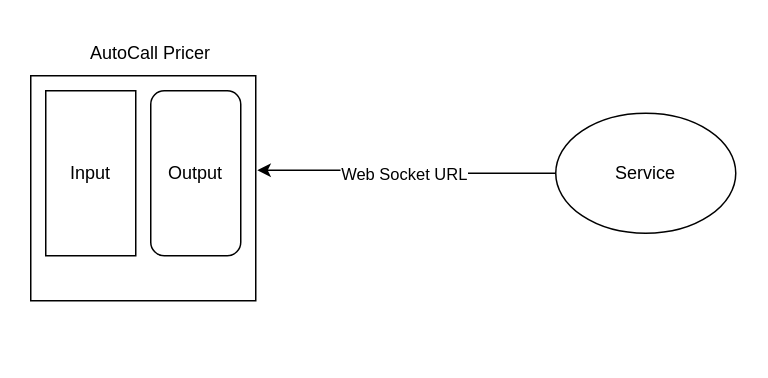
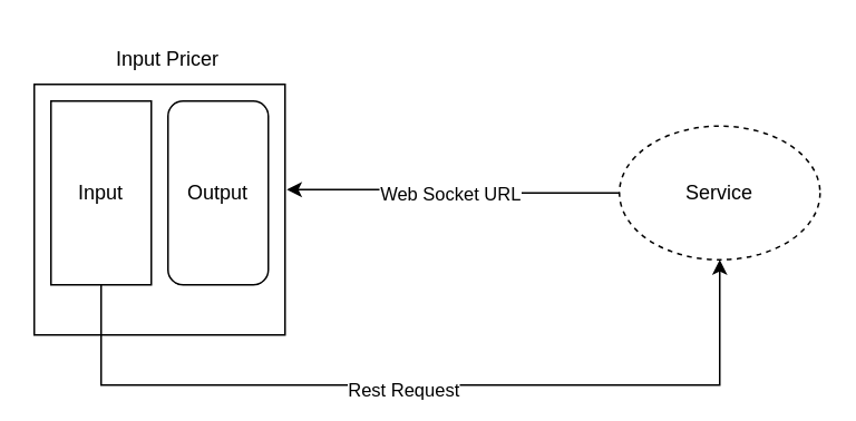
- <mxCell id="7" value="AutoCall Pricer" style="text;html=1;align=center;verticalAlign=middle;whiteSpace=wrap;rounded=0;" vertex="1" parent="1"><mxGeometry x="50" y="20" width="100" height="30" as="geometry" /></mxCell>
+ <mxCell id="7" value="Input Pricer" style="text;html=1;align=center;verticalAlign=middle;whiteSpace=wrap;rounded=0;" vertex="1" parent="1"><mxGeometry x="50" y="20" width="100" height="30" as="geometry" /></mxCell>
- <mxCell id="10" value="Service" style="ellipse;whiteSpace=wrap;html=1;" vertex="1" parent="1"><mxGeometry x="370" y="75" width="120" height="80" as="geometry" /></mxCell>
+ <mxCell id="10" value="Service" style="ellipse;whiteSpace=wrap;html=1;dashed=1;" vertex="1" parent="1"><mxGeometry x="370" y="75" width="120" height="80" as="geometry" /></mxCell>
+ <mxCell id="3" style="edgeStyle=orthogonalEdgeStyle;rounded=0;orthogonalLoop=1;jettySize=auto;html=1;exitX=0.5;exitY=1;exitDx=0;exitDy=0;entryX=0.5;entryY=1;entryDx=0;entryDy=0;" edge="1" parent="1" source="5" target="10"><mxGeometry relative="1" as="geometry"><mxPoint x="450" y="270" as="targetPoint" /><Array as="points"><mxPoint x="60" y="230" /><mxPoint x="430" y="230" /></Array></mxGeometry></mxCell>
+ <mxCell id="4" value="Rest Request" style="edgeLabel;html=1;align=center;verticalAlign=middle;resizable=0;points=[];" vertex="1" connectable="0" parent="3"><mxGeometry x="-0.05" y="-2" relative="1" as="geometry"><mxPoint as="offset" /></mxGeometry></mxCell>
